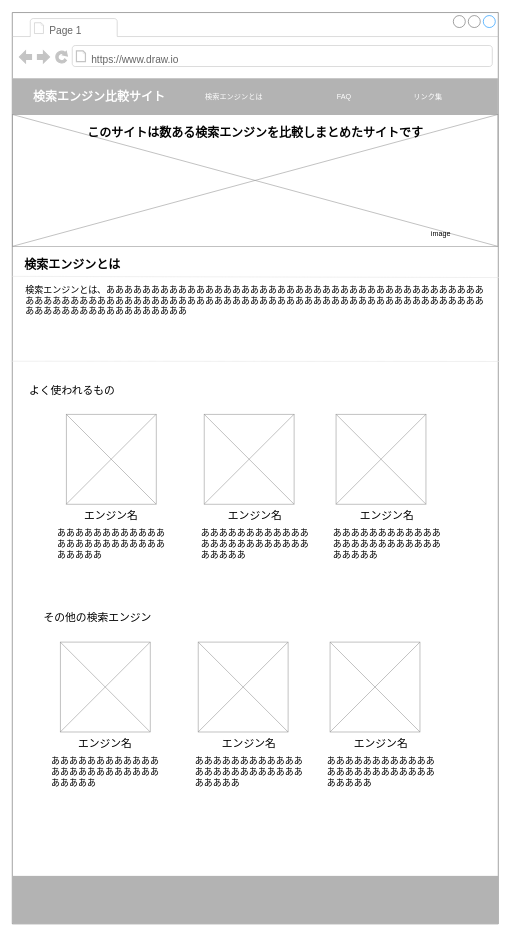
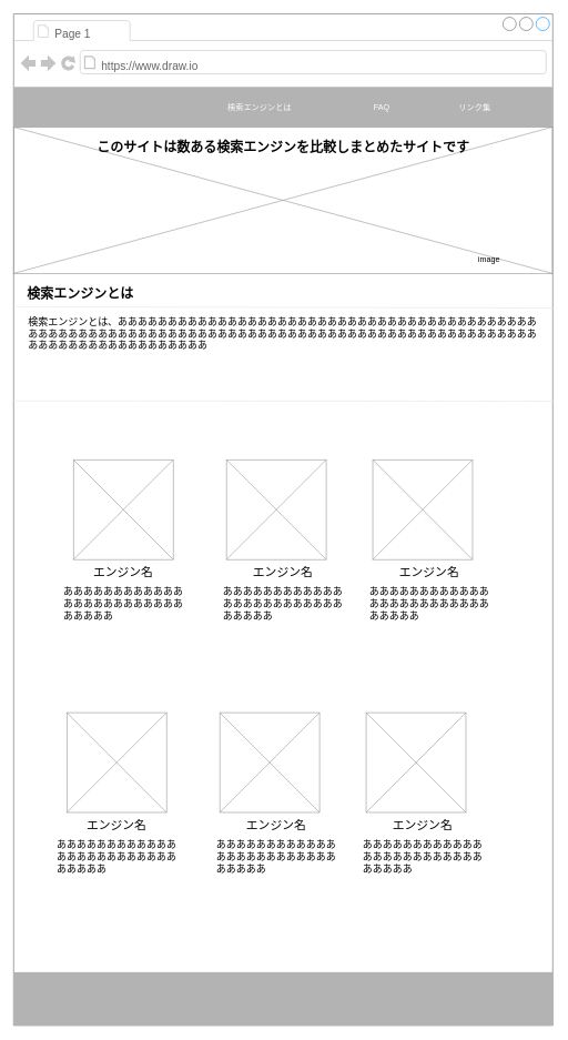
- <mxCell id="6" value="検索エンジン比較サイト" style="text;html=1;strokeColor=none;fillColor=none;align=center;verticalAlign=middle;whiteSpace=wrap;rounded=0;fontSize=20;fontStyle=1;fontColor=#FFFFFF;spacingLeft=30;spacingRight=30;" vertex="1" parent="2"><mxGeometry y="130" width="290" height="20" as="geometry" /></mxCell>
- <mxCell id="17" value="よく使われるもの" style="text;html=1;strokeColor=none;fillColor=none;align=center;verticalAlign=middle;whiteSpace=wrap;rounded=0;fontSize=18;fontColor=#000000;fontStyle=0" vertex="1" parent="2"><mxGeometry x="10" y="620" width="180" height="20" as="geometry" /></mxCell>
- <mxCell id="26" value="その他の検索エンジン" style="text;html=1;strokeColor=none;fillColor=none;align=center;verticalAlign=middle;whiteSpace=wrap;rounded=0;fontSize=18;fontColor=#000000;fontStyle=0" vertex="1" parent="2"><mxGeometry x="25" y="1000" width="235" height="20" as="geometry" /></mxCell>
